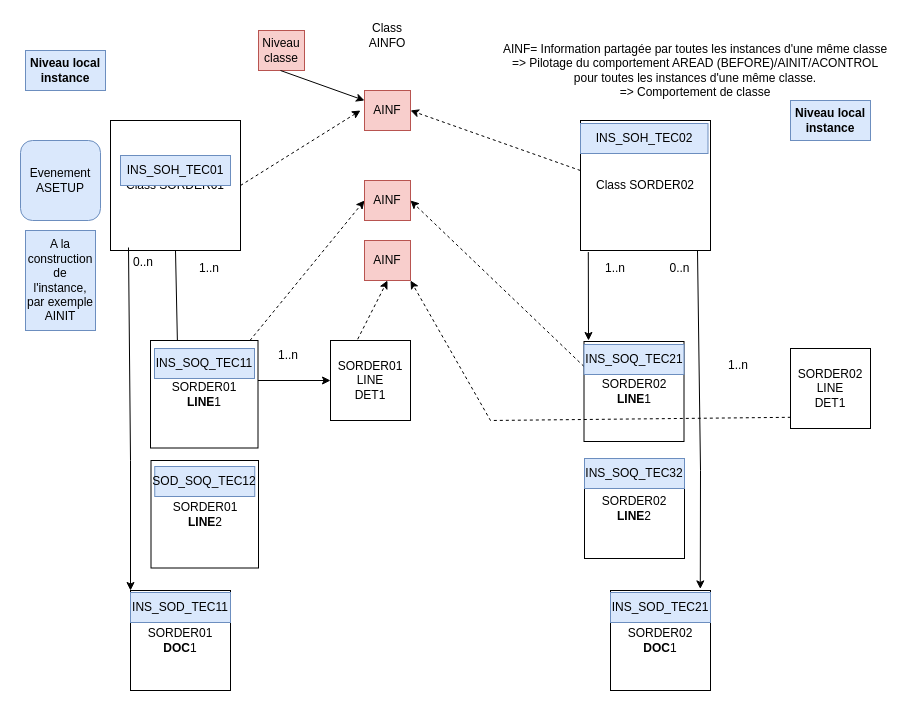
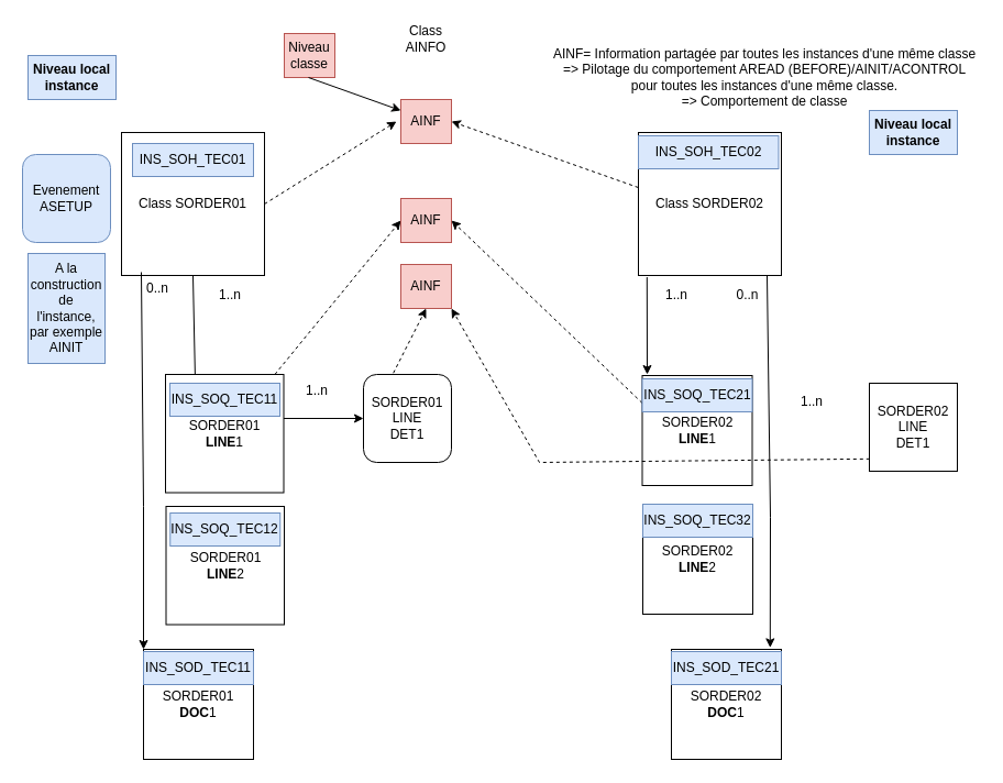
- <mxCell id="30" value="INS_SOH_TEC01" style="rounded=0;whiteSpace=wrap;html=1;fillColor=#dae8fc;strokeColor=#6c8ebf;" parent="1" vertex="1"><mxGeometry x="120" y="155" width="110" height="30" as="geometry" /></mxCell>
+ <mxCell id="30" value="INS_SOH_TEC01" style="rounded=0;whiteSpace=wrap;html=1;fillColor=#dae8fc;strokeColor=#6c8ebf;" parent="1" vertex="1"><mxGeometry x="120" y="130" width="110" height="30" as="geometry" /></mxCell>
- <mxCell id="11" value="SORDER01 &lt;br&gt;LINE&lt;br&gt;DET1" style="whiteSpace=wrap;html=1;aspect=fixed;" parent="1" vertex="1"><mxGeometry x="330" y="340" width="80" height="80" as="geometry" /></mxCell>
+ <mxCell id="11" value="SORDER01 &lt;br&gt;LINE&lt;br&gt;DET1" style="whiteSpace=wrap;html=1;aspect=fixed;rounded=1;" parent="1" vertex="1"><mxGeometry x="330" y="340" width="80" height="80" as="geometry" /></mxCell>
- <mxCell id="43" value="SOD_SOQ_TEC12" style="rounded=0;whiteSpace=wrap;html=1;fillColor=#dae8fc;strokeColor=#6c8ebf;" vertex="1" parent="1"><mxGeometry x="154.25" y="466" width="100" height="30" as="geometry" /></mxCell>
+ <mxCell id="43" value="INS_SOQ_TEC12" style="rounded=0;whiteSpace=wrap;html=1;fillColor=#dae8fc;strokeColor=#6c8ebf;" vertex="1" parent="1"><mxGeometry x="154.25" y="466" width="100" height="30" as="geometry" /></mxCell>
